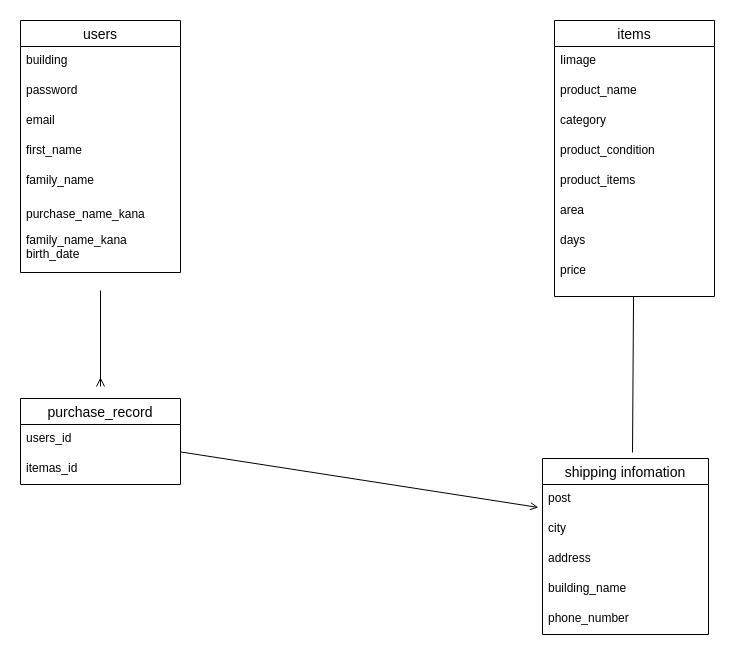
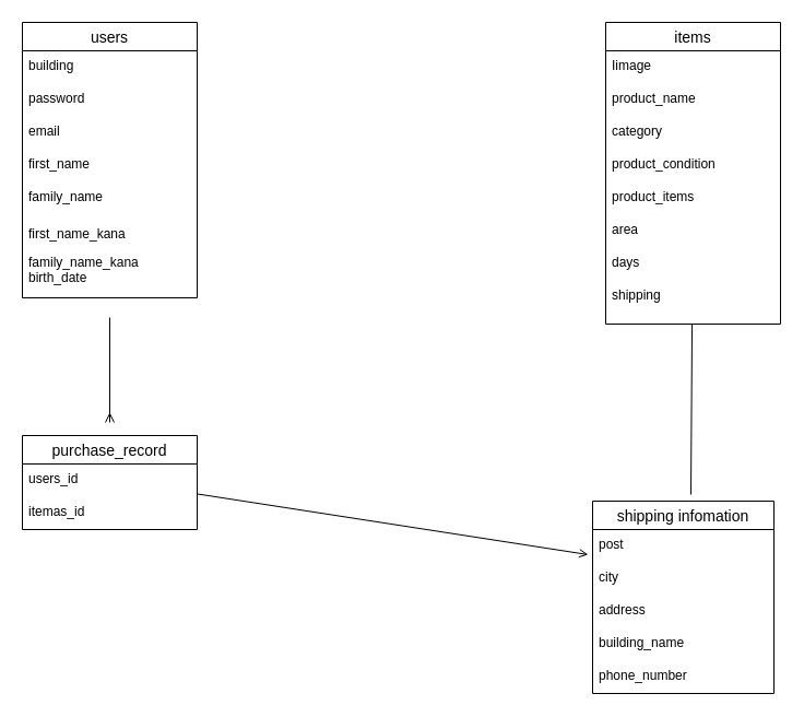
- <mxCell id="26" value="purchase_name_kana" style="text;strokeColor=none;fillColor=none;spacingLeft=4;spacingRight=4;overflow=hidden;rotatable=0;points=[[0,0.5],[1,0.5]];portConstraint=eastwest;fontSize=12;" parent="1" vertex="1"><mxGeometry x="20" y="200" width="160" height="30" as="geometry" /></mxCell>
+ <mxCell id="26" value="first_name_kana" style="text;strokeColor=none;fillColor=none;spacingLeft=4;spacingRight=4;overflow=hidden;rotatable=0;points=[[0,0.5],[1,0.5]];portConstraint=eastwest;fontSize=12;" parent="1" vertex="1"><mxGeometry x="20" y="200" width="160" height="30" as="geometry" /></mxCell>
- <mxCell id="27" value="price" style="text;strokeColor=none;fillColor=none;spacingLeft=4;spacingRight=4;overflow=hidden;rotatable=0;points=[[0,0.5],[1,0.5]];portConstraint=eastwest;fontSize=12;" parent="1" vertex="1"><mxGeometry x="554" y="256" width="160" height="30" as="geometry" /></mxCell>
+ <mxCell id="27" value="shipping" style="text;strokeColor=none;fillColor=none;spacingLeft=4;spacingRight=4;overflow=hidden;rotatable=0;points=[[0,0.5],[1,0.5]];portConstraint=eastwest;fontSize=12;" parent="1" vertex="1"><mxGeometry x="554" y="256" width="160" height="30" as="geometry" /></mxCell>
